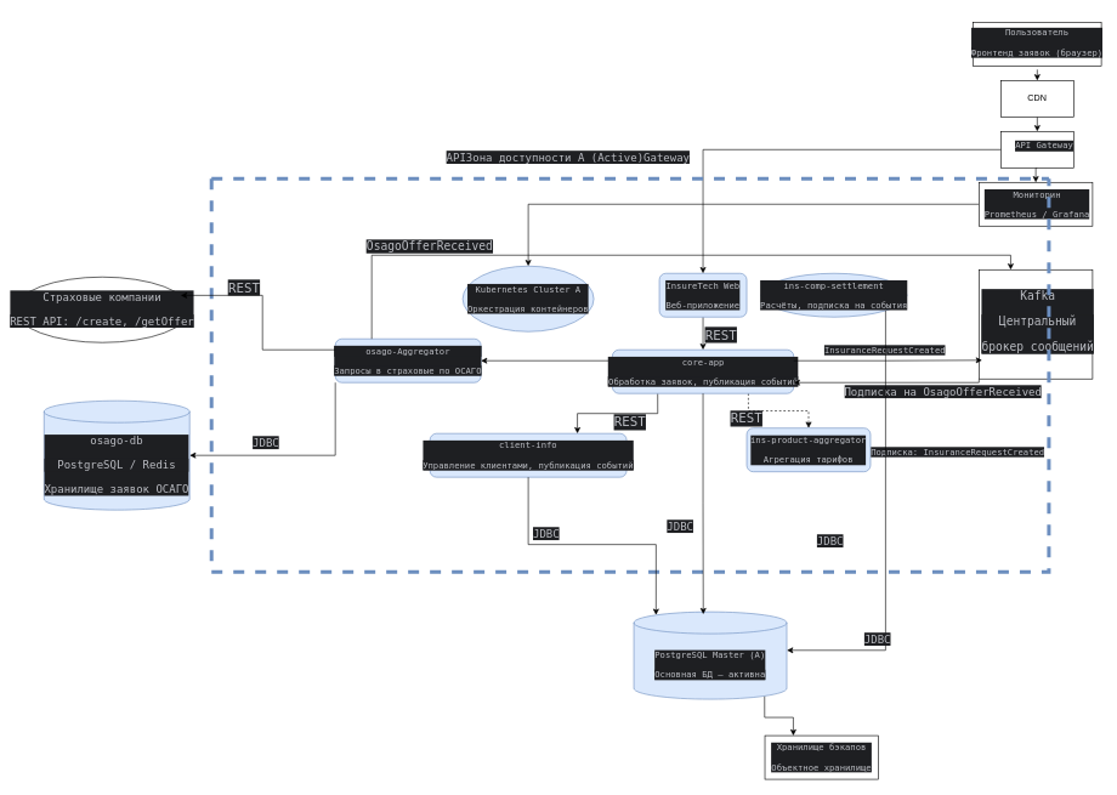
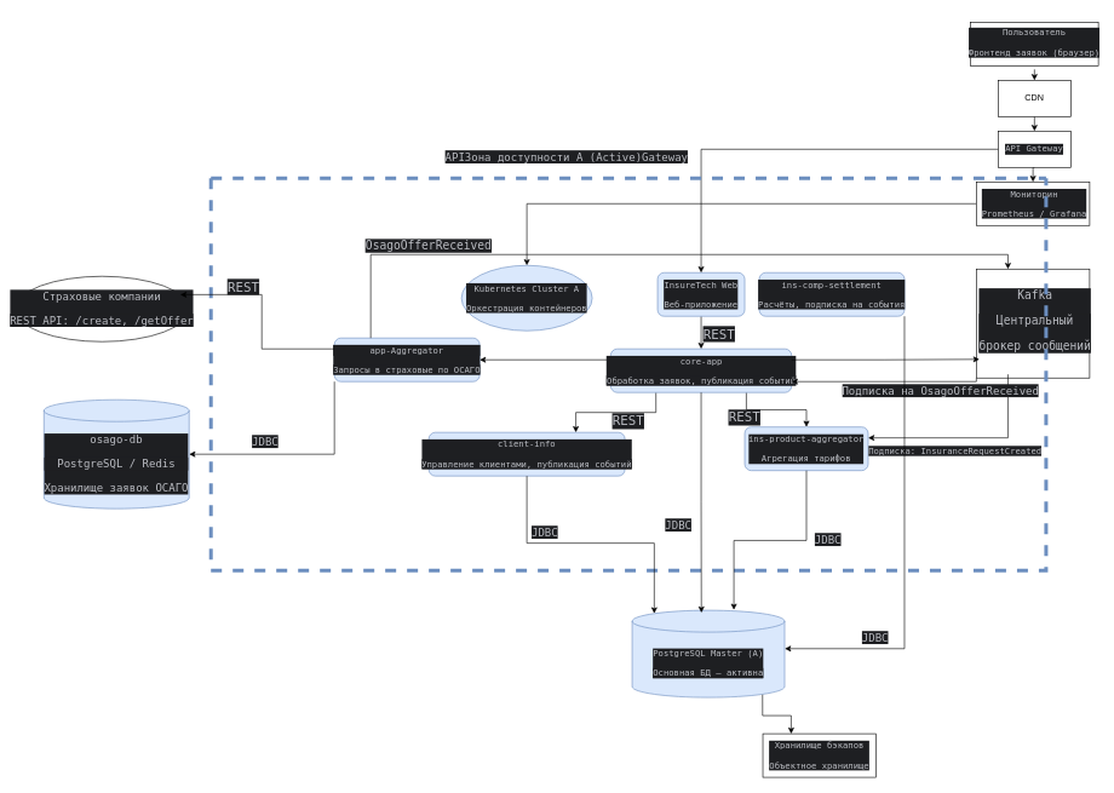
- <mxCell id="10" value="&lt;div style=&quot;background-color:#1e1f22;color:#bcbec4&quot;&gt;&lt;pre style=&quot;font-family:'JetBrains Mono',monospace;font-size:9,8pt;&quot;&gt;API Gateway&lt;/pre&gt;&lt;/div&gt;" style="text;html=1;align=center;verticalAlign=middle;whiteSpace=wrap;rounded=0;" parent="1" vertex="1"><mxGeometry x="1404" y="185" width="60" height="30" as="geometry" /></mxCell>
+ <mxCell id="10" value="&lt;div style=&quot;background-color:#1e1f22;color:#bcbec4&quot;&gt;&lt;pre style=&quot;font-family:'JetBrains Mono',monospace;font-size:9,8pt;&quot;&gt;API Gateway&lt;/pre&gt;&lt;/div&gt;" style="text;html=1;align=center;verticalAlign=middle;whiteSpace=wrap;rounded=0;" parent="1" vertex="1"><mxGeometry x="1394" y="190" width="60" height="30" as="geometry" /></mxCell>
- <mxCell id="22" value="&lt;div style=&quot;background-color: rgb(30, 31, 34); color: rgb(188, 190, 196);&quot;&gt;&lt;pre style=&quot;font-family:'JetBrains Mono',monospace;font-size:9,8pt;&quot;&gt;&lt;div style=&quot;background-color:#1e1f22;color:#bcbec4&quot;&gt;&lt;pre style=&quot;font-family:'JetBrains Mono',monospace;font-size:9,8pt;&quot;&gt;ins-comp-settlement&lt;/pre&gt;&lt;pre style=&quot;font-family:'JetBrains Mono',monospace;font-size:9,8pt;&quot;&gt;&lt;div&gt;&lt;pre style=&quot;font-family:'JetBrains Mono',monospace;font-size:9,8pt;&quot;&gt;Расчёты, подписка на события&lt;/pre&gt;&lt;/div&gt;&lt;/pre&gt;&lt;/div&gt;&lt;/pre&gt;&lt;/div&gt;" style="ellipse;whiteSpace=wrap;html=1;fillColor=#dae8fc;strokeColor=#6c8ebf;" parent="1" vertex="1"><mxGeometry x="1045" y="375" width="200" height="60" as="geometry" /></mxCell>
+ <mxCell id="22" value="&lt;div style=&quot;background-color: rgb(30, 31, 34); color: rgb(188, 190, 196);&quot;&gt;&lt;pre style=&quot;font-family:'JetBrains Mono',monospace;font-size:9,8pt;&quot;&gt;&lt;div style=&quot;background-color:#1e1f22;color:#bcbec4&quot;&gt;&lt;pre style=&quot;font-family:'JetBrains Mono',monospace;font-size:9,8pt;&quot;&gt;ins-comp-settlement&lt;/pre&gt;&lt;pre style=&quot;font-family:'JetBrains Mono',monospace;font-size:9,8pt;&quot;&gt;&lt;div&gt;&lt;pre style=&quot;font-family:'JetBrains Mono',monospace;font-size:9,8pt;&quot;&gt;Расчёты, подписка на события&lt;/pre&gt;&lt;/div&gt;&lt;/pre&gt;&lt;/div&gt;&lt;/pre&gt;&lt;/div&gt;" style="rounded=1;whiteSpace=wrap;html=1;fillColor=#dae8fc;strokeColor=#6c8ebf;" parent="1" vertex="1"><mxGeometry x="1045" y="375" width="200" height="60" as="geometry" /></mxCell>
- <mxCell id="30" value="&lt;div style=&quot;background-color:#1e1f22;color:#bcbec4&quot;&gt;&lt;pre style=&quot;font-family:'JetBrains Mono',monospace;font-size:9,8pt;&quot;&gt;InsuranceRequestCreated&lt;/pre&gt;&lt;/div&gt;" style="text;whiteSpace=wrap;html=1;" parent="29" vertex="1"><mxGeometry x="840" y="210" width="164" height="40" as="geometry" /></mxCell>
- <mxCell id="39" value="&lt;div style=&quot;background-color: rgb(30, 31, 34); color: rgb(188, 190, 196);&quot;&gt;&lt;pre style=&quot;font-family:'JetBrains Mono',monospace;font-size:9,8pt;&quot;&gt;&lt;div style=&quot;background-color:#1e1f22;color:#bcbec4&quot;&gt;&lt;pre style=&quot;font-family:'JetBrains Mono',monospace;font-size:9,8pt;&quot;&gt;osago-Aggregator&lt;/pre&gt;&lt;/div&gt;&lt;/pre&gt;&lt;pre style=&quot;font-family:'JetBrains Mono',monospace;font-size:9,8pt;&quot;&gt;&lt;div style=&quot;background-color:#1e1f22;color:#bcbec4&quot;&gt;&lt;pre style=&quot;font-family:'JetBrains Mono',monospace;font-size:9,8pt;&quot;&gt;Запросы в страховые по ОСАГО&lt;/pre&gt;&lt;/div&gt;&lt;/pre&gt;&lt;/div&gt;" style="rounded=1;whiteSpace=wrap;html=1;fillColor=#dae8fc;strokeColor=#6c8ebf;" parent="29" vertex="1"><mxGeometry x="170" y="220" width="200" height="60" as="geometry" /></mxCell>
+ <mxCell id="39" value="&lt;div style=&quot;background-color: rgb(30, 31, 34); color: rgb(188, 190, 196);&quot;&gt;&lt;pre style=&quot;font-family:'JetBrains Mono',monospace;font-size:9,8pt;&quot;&gt;&lt;div style=&quot;background-color:#1e1f22;color:#bcbec4&quot;&gt;&lt;pre style=&quot;font-family:'JetBrains Mono',monospace;font-size:9,8pt;&quot;&gt;app-Aggregator&lt;/pre&gt;&lt;/div&gt;&lt;/pre&gt;&lt;pre style=&quot;font-family:'JetBrains Mono',monospace;font-size:9,8pt;&quot;&gt;&lt;div style=&quot;background-color:#1e1f22;color:#bcbec4&quot;&gt;&lt;pre style=&quot;font-family:'JetBrains Mono',monospace;font-size:9,8pt;&quot;&gt;Запросы в страховые по ОСАГО&lt;/pre&gt;&lt;/div&gt;&lt;/pre&gt;&lt;/div&gt;" style="rounded=1;whiteSpace=wrap;html=1;fillColor=#dae8fc;strokeColor=#6c8ebf;" parent="29" vertex="1"><mxGeometry x="170" y="220" width="200" height="60" as="geometry" /></mxCell>
- <mxCell id="19" style="edgeStyle=orthogonalEdgeStyle;rounded=0;orthogonalLoop=1;jettySize=auto;html=1;exitX=0.75;exitY=1;exitDx=0;exitDy=0;entryX=0.5;entryY=0;entryDx=0;entryDy=0;dashed=1;" parent="1" source="21" target="27" edge="1"><mxGeometry relative="1" as="geometry" /></mxCell>
+ <mxCell id="19" style="edgeStyle=orthogonalEdgeStyle;rounded=0;orthogonalLoop=1;jettySize=auto;html=1;exitX=0.75;exitY=1;exitDx=0;exitDy=0;entryX=0.5;entryY=0;entryDx=0;entryDy=0;" parent="1" source="21" target="27" edge="1"><mxGeometry relative="1" as="geometry" /></mxCell>
+ <mxCell id="25" style="edgeStyle=orthogonalEdgeStyle;rounded=0;orthogonalLoop=1;jettySize=auto;html=1;exitX=0.25;exitY=1;exitDx=0;exitDy=0;entryX=1;entryY=0.25;entryDx=0;entryDy=0;" parent="1" source="26" target="27" edge="1"><mxGeometry relative="1" as="geometry" /></mxCell>
+ <mxCell id="47" style="edgeStyle=orthogonalEdgeStyle;rounded=0;orthogonalLoop=1;jettySize=auto;html=1;exitX=0.5;exitY=1;exitDx=0;exitDy=0;entryX=0.667;entryY=-0.005;entryDx=0;entryDy=0;entryPerimeter=0;" parent="1" source="27" target="45" edge="1"><mxGeometry relative="1" as="geometry" /></mxCell>
